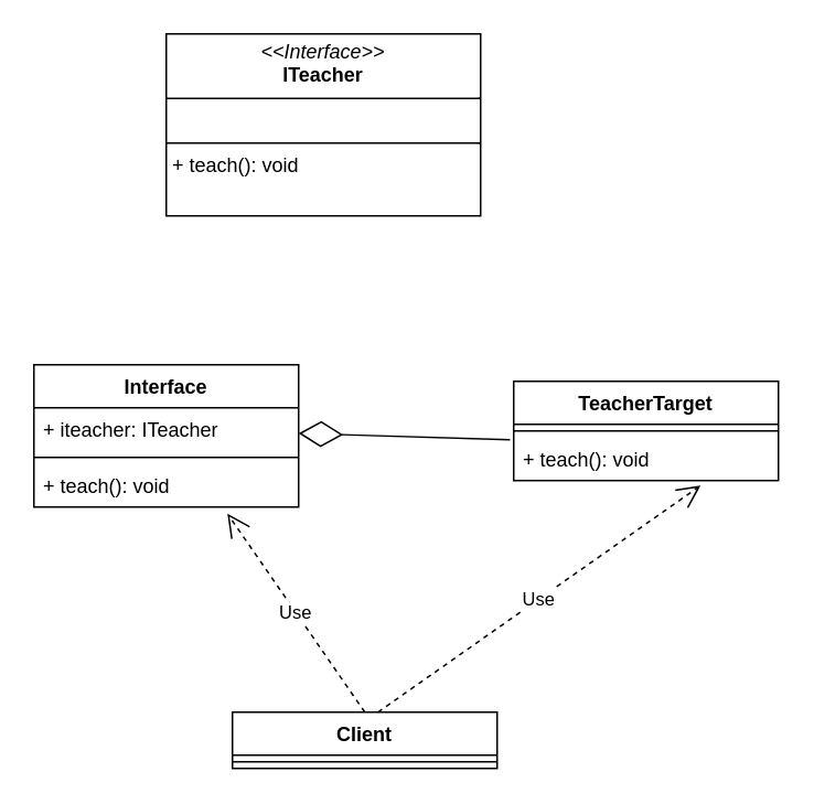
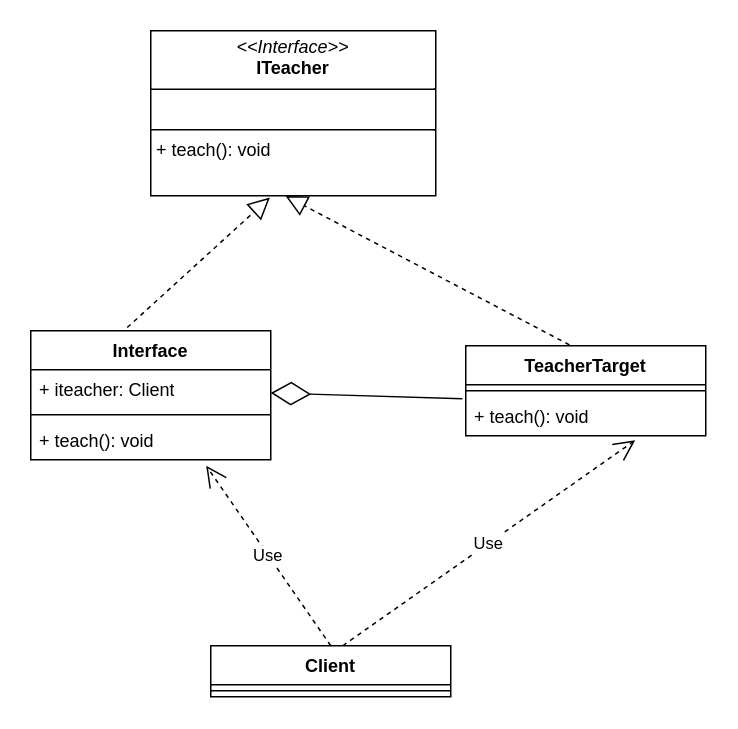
+ <mxCell id="11" value="" style="endArrow=block;dashed=1;endFill=0;endSize=12;html=1;rounded=0;exitX=0.402;exitY=-0.025;exitDx=0;exitDy=0;exitPerimeter=0;entryX=0.418;entryY=1.011;entryDx=0;entryDy=0;entryPerimeter=0;" edge="1" parent="1" source="7" target="6"><mxGeometry width="160" relative="1" as="geometry"><mxPoint x="60" y="160" as="sourcePoint" /><mxPoint x="220" y="160" as="targetPoint" /></mxGeometry></mxCell>
+ <mxCell id="5" value="" style="endArrow=block;dashed=1;endFill=0;endSize=12;html=1;rounded=0;exitX=0.432;exitY=-0.01;exitDx=0;exitDy=0;exitPerimeter=0;entryX=0.473;entryY=1.001;entryDx=0;entryDy=0;entryPerimeter=0;" edge="1" parent="1" source="2" target="6"><mxGeometry width="160" relative="1" as="geometry"><mxPoint x="410" y="150" as="sourcePoint" /><mxPoint x="335" y="90" as="targetPoint" /></mxGeometry></mxCell>
- <mxCell id="8" value="+ iteacher: ITeacher" style="text;strokeColor=none;fillColor=none;align=left;verticalAlign=top;spacingLeft=4;spacingRight=4;overflow=hidden;rotatable=0;points=[[0,0.5],[1,0.5]];portConstraint=eastwest;whiteSpace=wrap;html=1;" vertex="1" parent="7"><mxGeometry y="26" width="160" height="26" as="geometry" /></mxCell>
+ <mxCell id="8" value="+ iteacher: Client" style="text;strokeColor=none;fillColor=none;align=left;verticalAlign=top;spacingLeft=4;spacingRight=4;overflow=hidden;rotatable=0;points=[[0,0.5],[1,0.5]];portConstraint=eastwest;whiteSpace=wrap;html=1;" vertex="1" parent="7"><mxGeometry y="26" width="160" height="26" as="geometry" /></mxCell>
